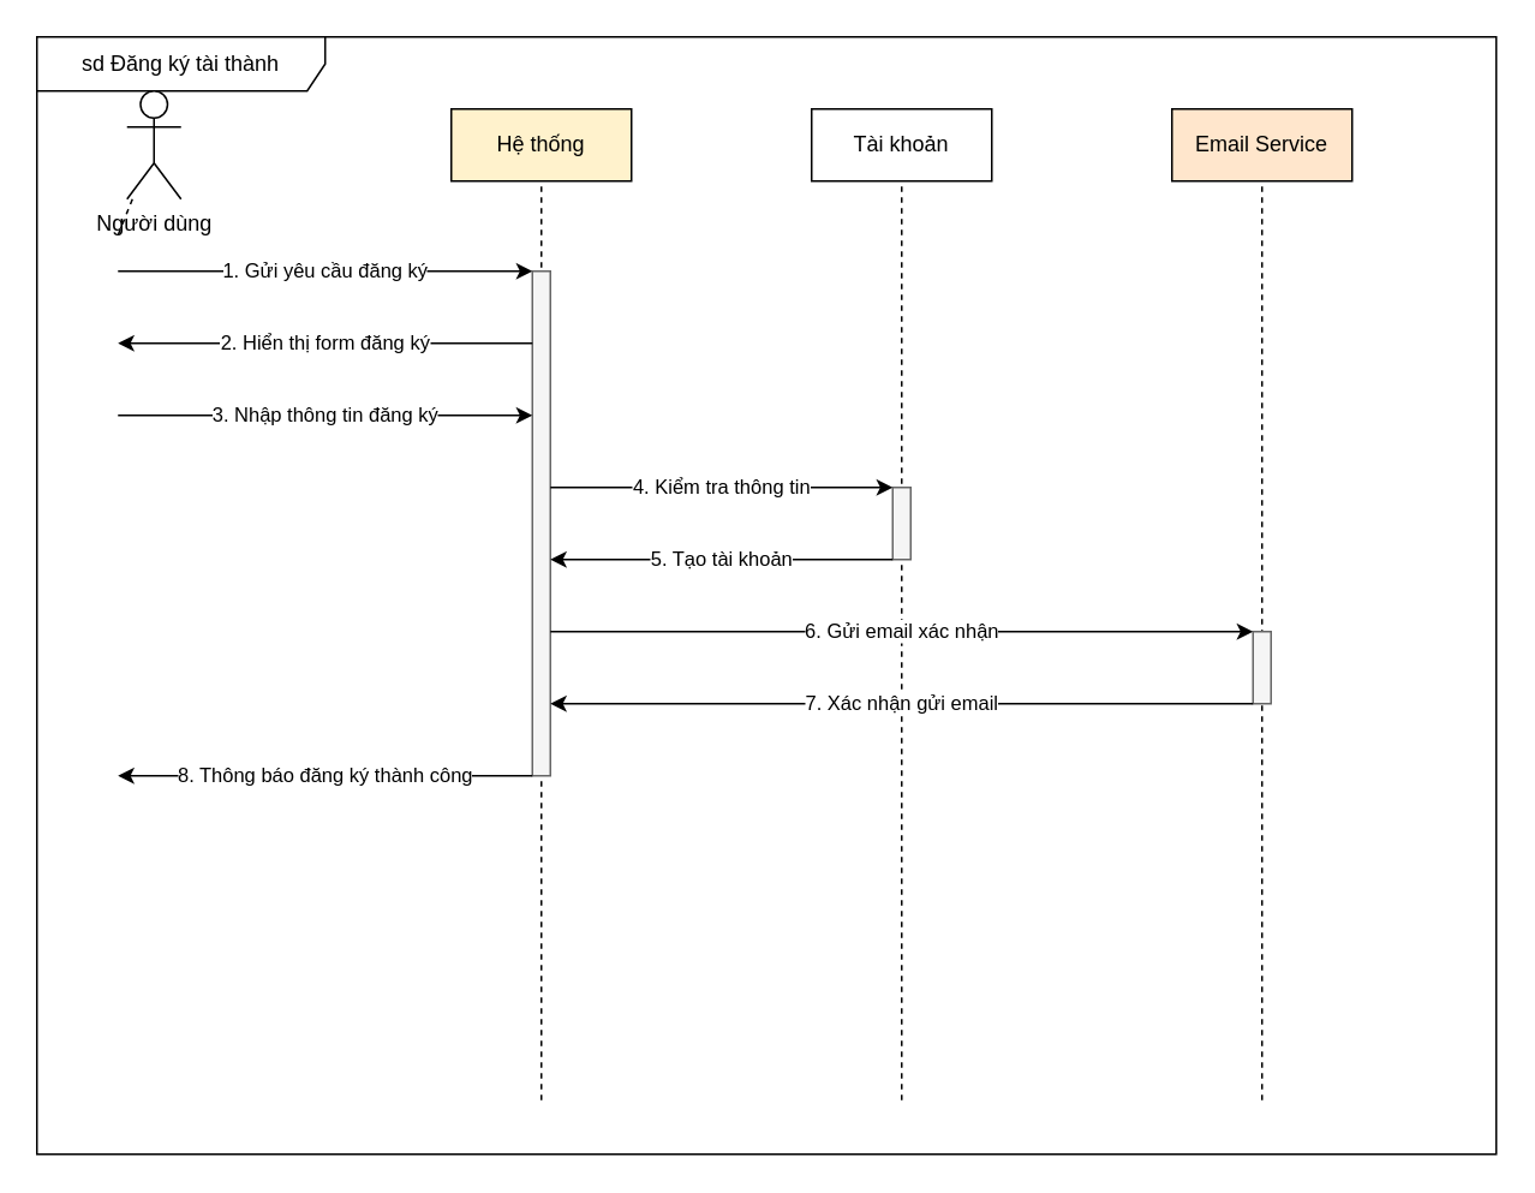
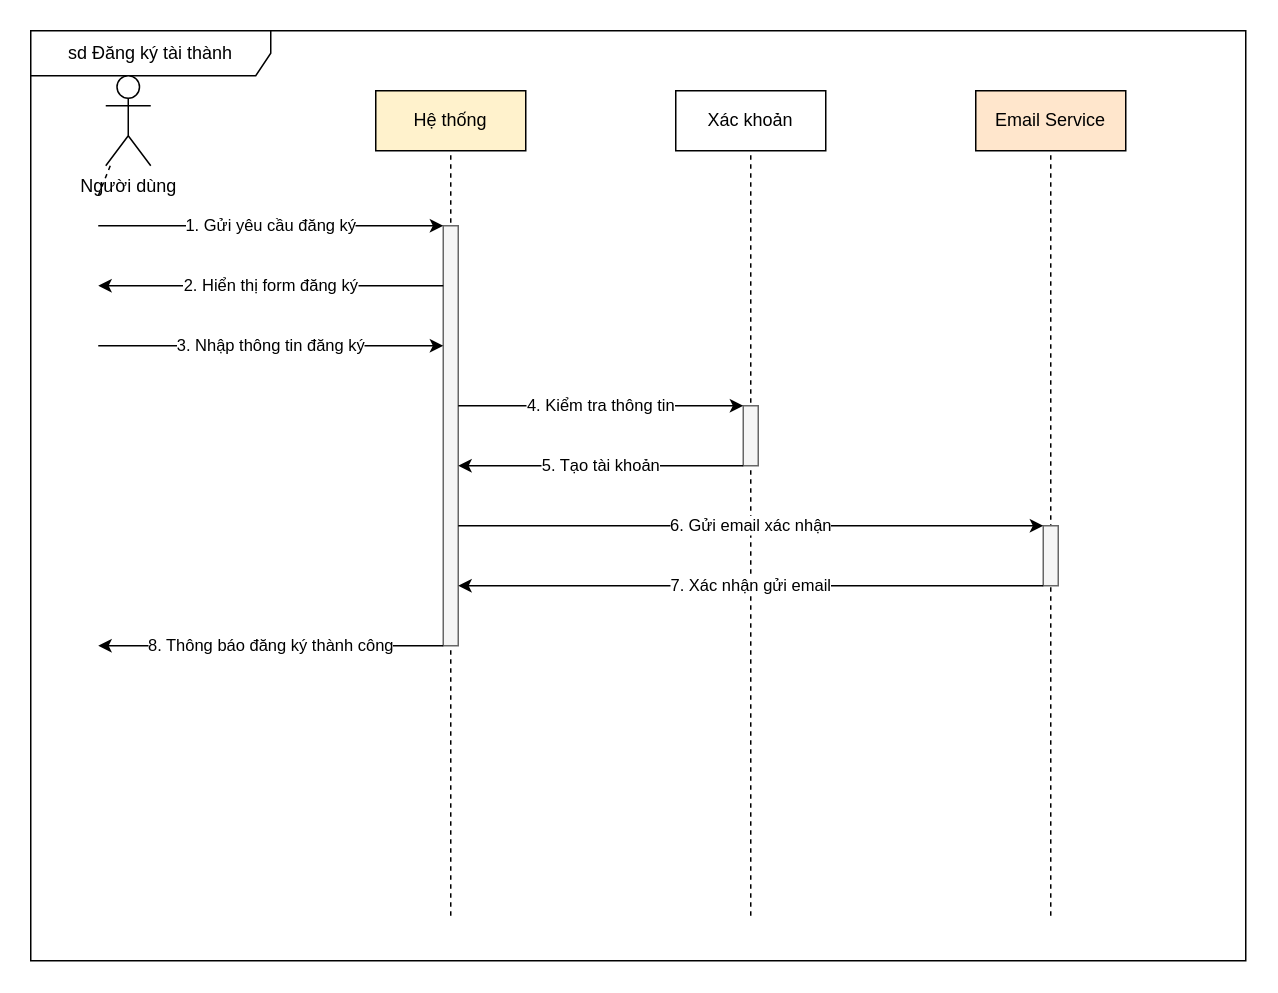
- <mxCell id="5" value="Tài khoản" style="rounded=0;whiteSpace=wrap;html=1;" vertex="1" parent="1"><mxGeometry x="450" y="60" width="100" height="40" as="geometry" /></mxCell>
+ <mxCell id="5" value="Xác khoản" style="rounded=0;whiteSpace=wrap;html=1;" vertex="1" parent="1"><mxGeometry x="450" y="60" width="100" height="40" as="geometry" /></mxCell>
